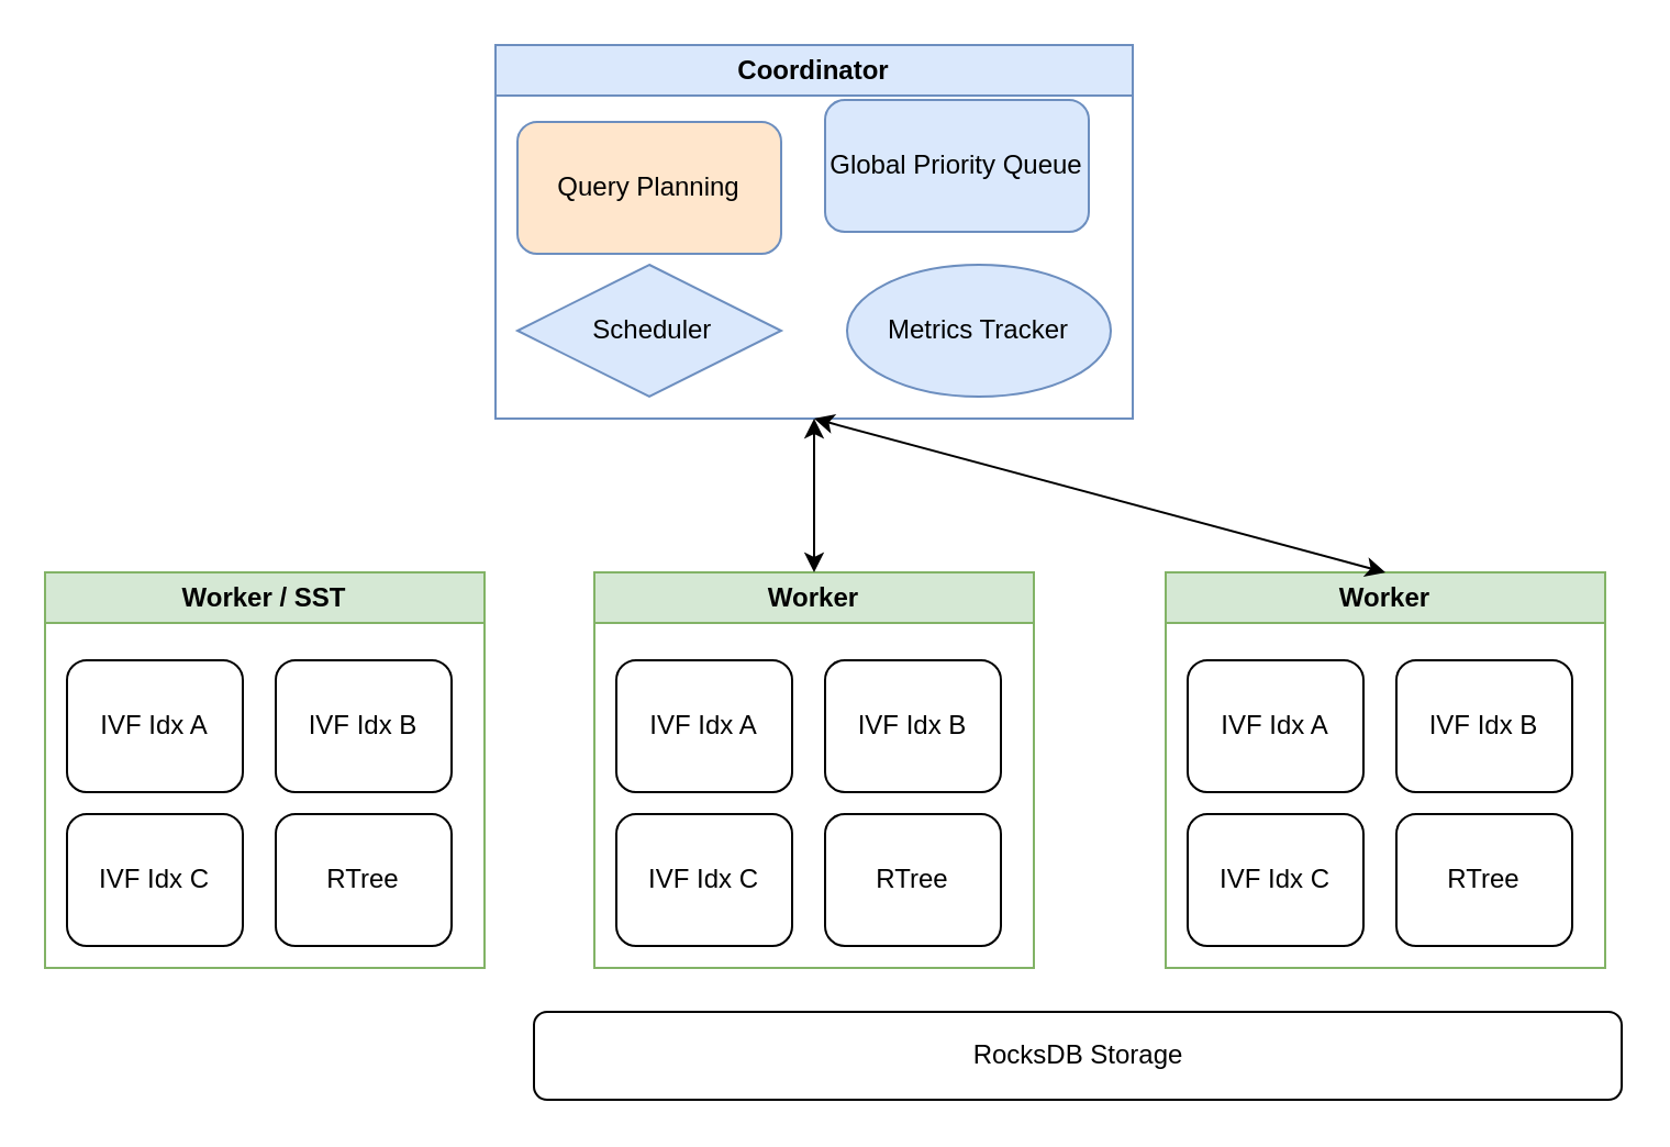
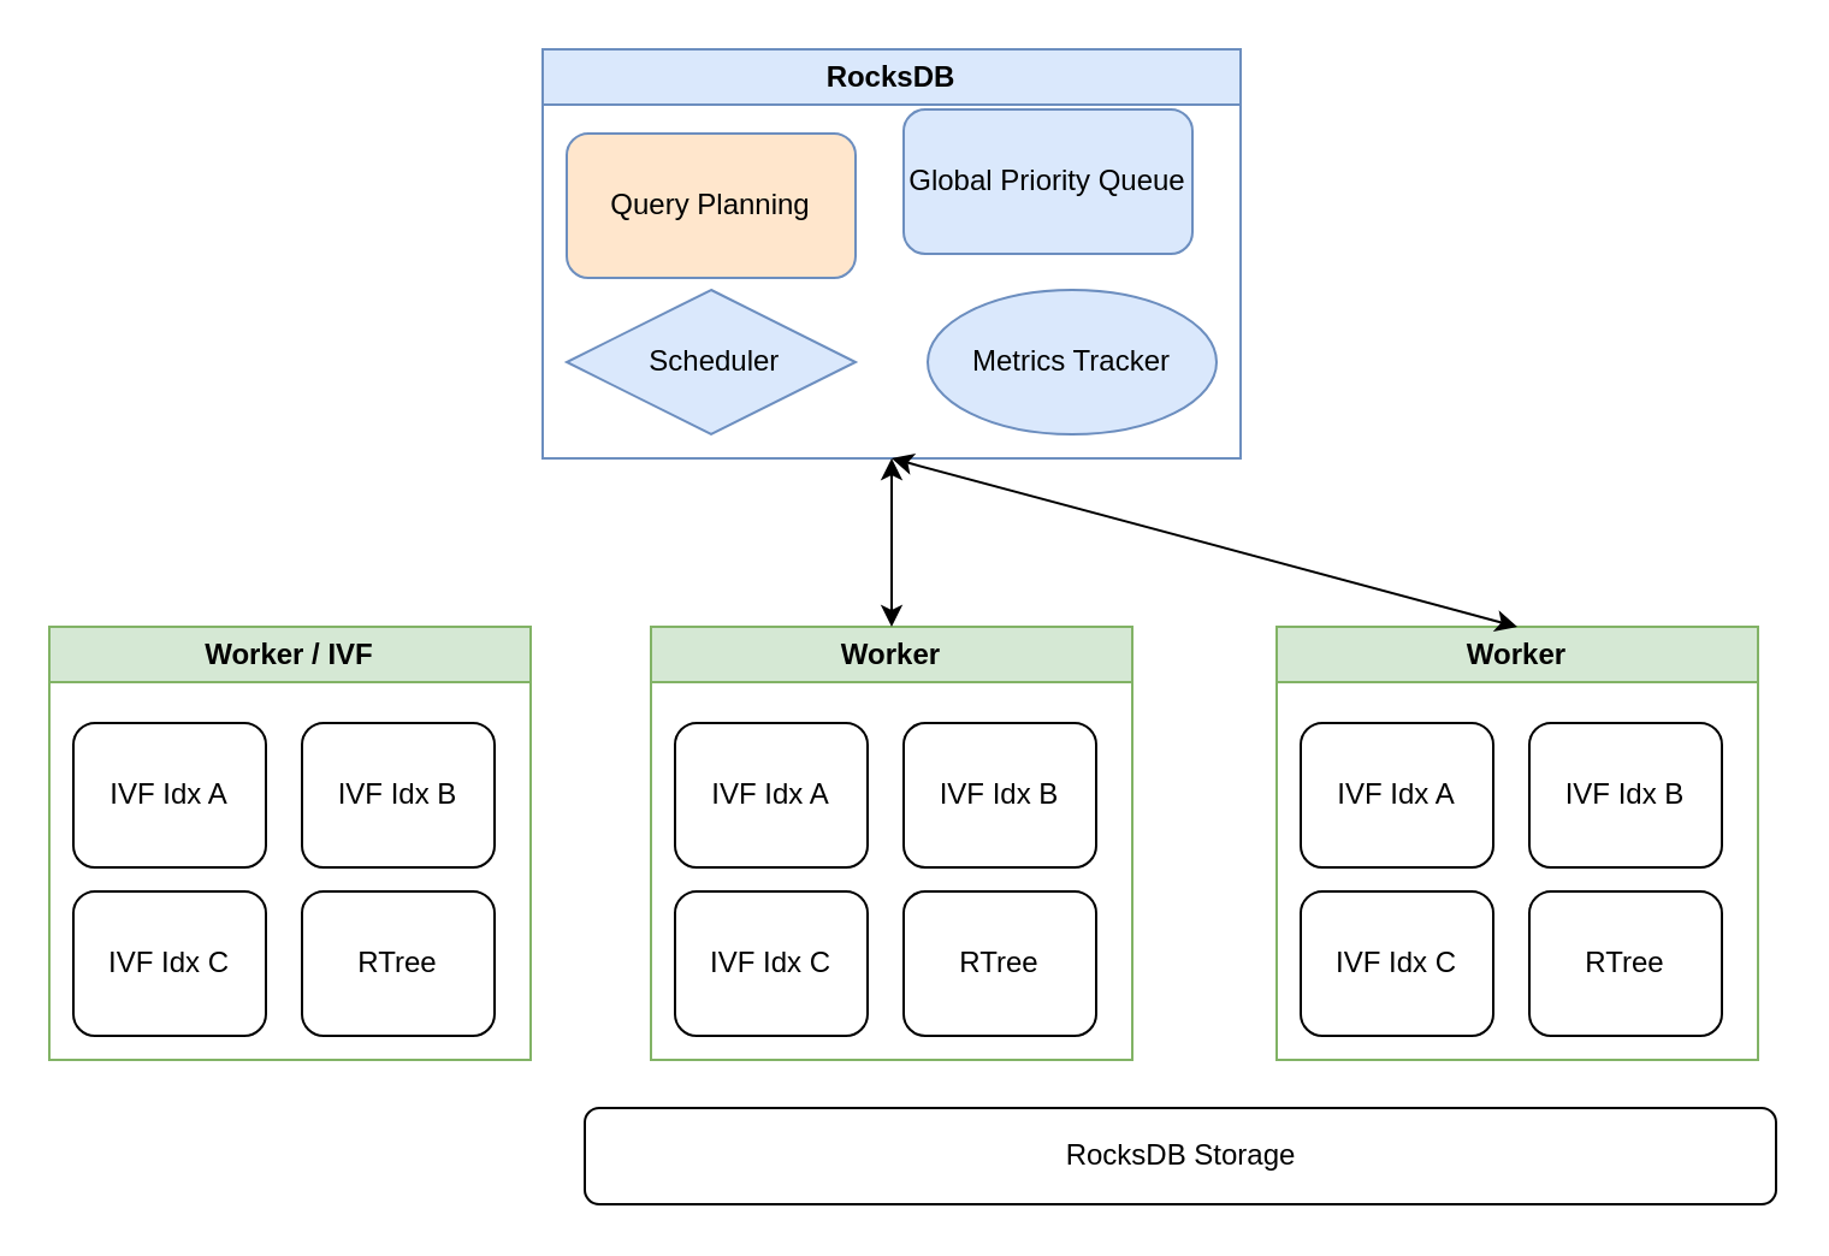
- <mxCell id="2" value="Coordinator" style="swimlane;whiteSpace=wrap;html=1;fillColor=#dae8fc;strokeColor=#6c8ebf;" parent="1" vertex="1"><mxGeometry x="225" y="20" width="290" height="170" as="geometry" /></mxCell>
+ <mxCell id="2" value="RocksDB" style="swimlane;whiteSpace=wrap;html=1;fillColor=#dae8fc;strokeColor=#6c8ebf;" parent="1" vertex="1"><mxGeometry x="225" y="20" width="290" height="170" as="geometry" /></mxCell>
- <mxCell id="7" value="Worker / SST" style="swimlane;whiteSpace=wrap;html=1;fillColor=#d5e8d4;strokeColor=#82b366;" parent="1" vertex="1"><mxGeometry x="20" y="260" width="200" height="180" as="geometry" /></mxCell>
+ <mxCell id="7" value="Worker / IVF" style="swimlane;whiteSpace=wrap;html=1;fillColor=#d5e8d4;strokeColor=#82b366;" parent="1" vertex="1"><mxGeometry x="20" y="260" width="200" height="180" as="geometry" /></mxCell>
